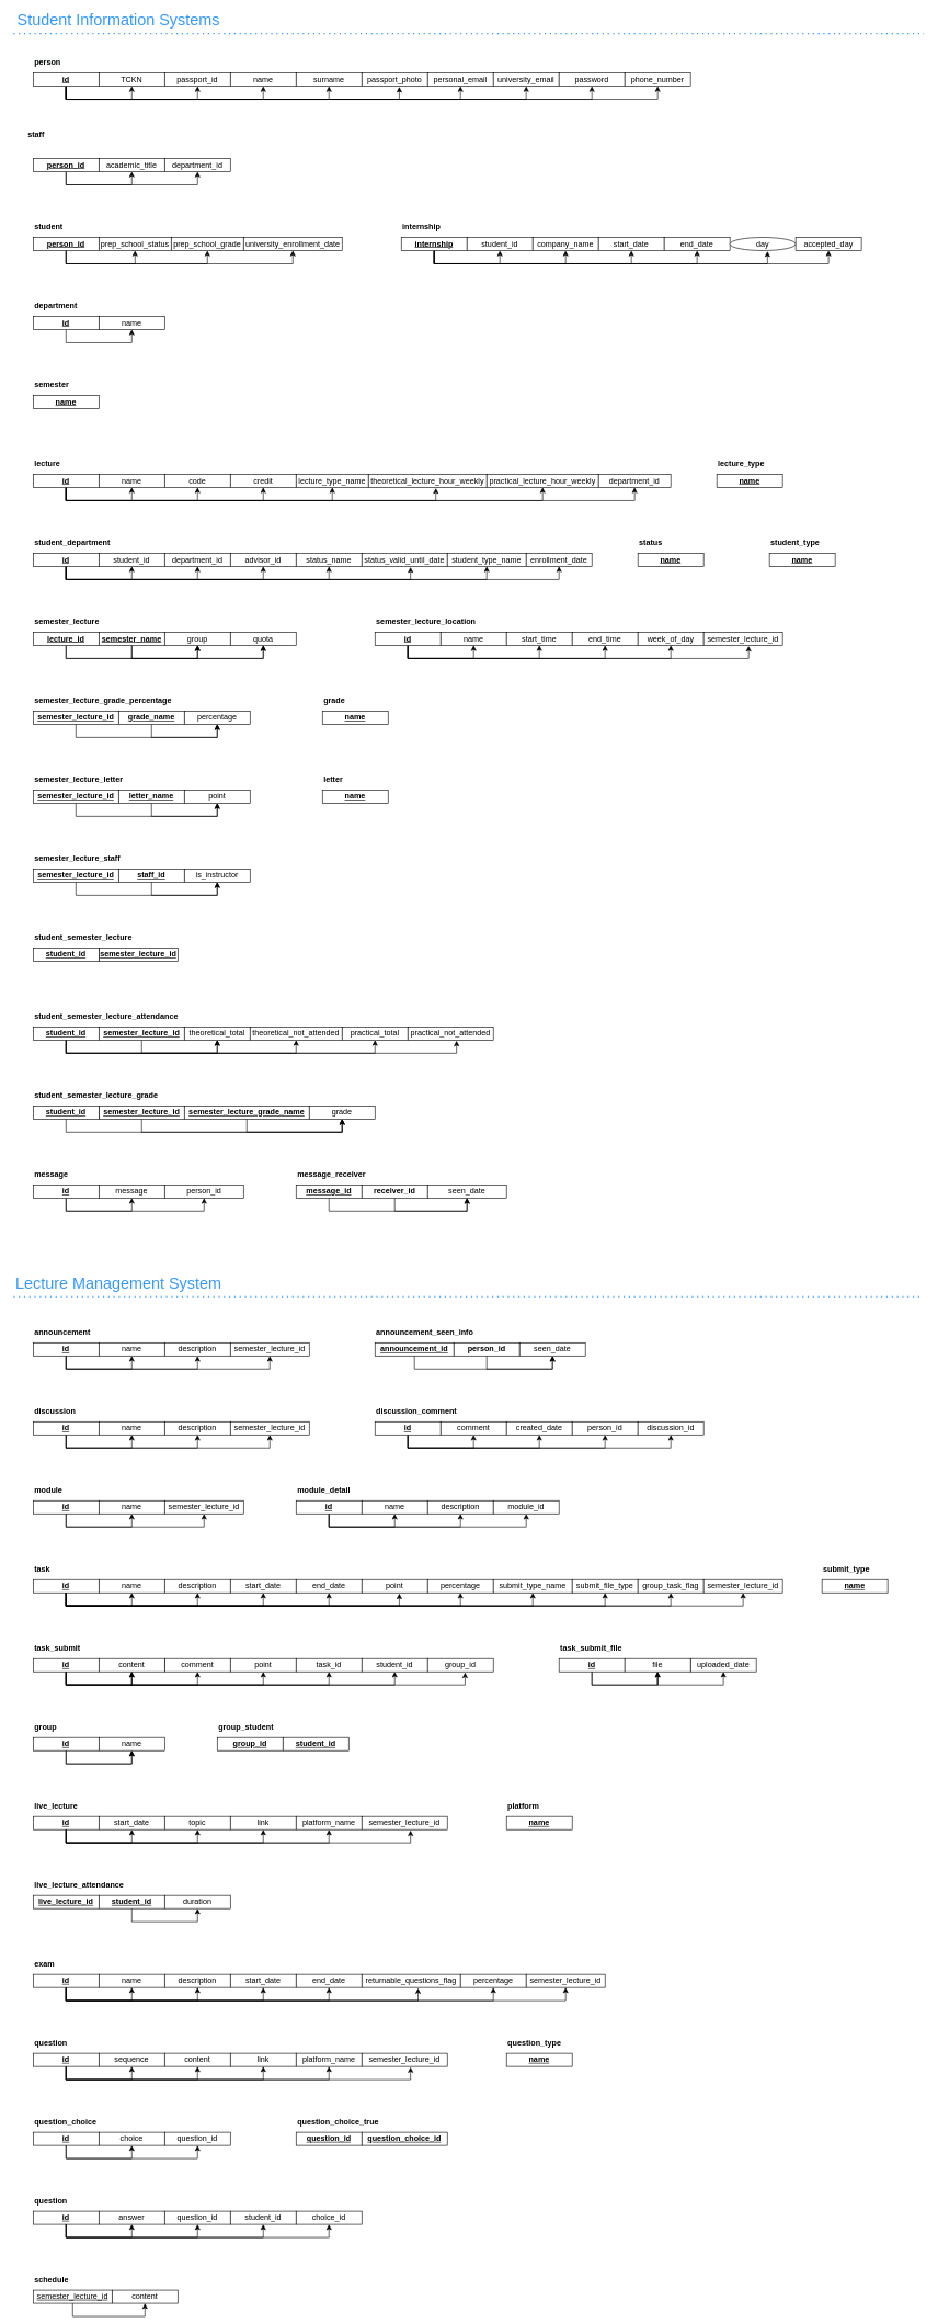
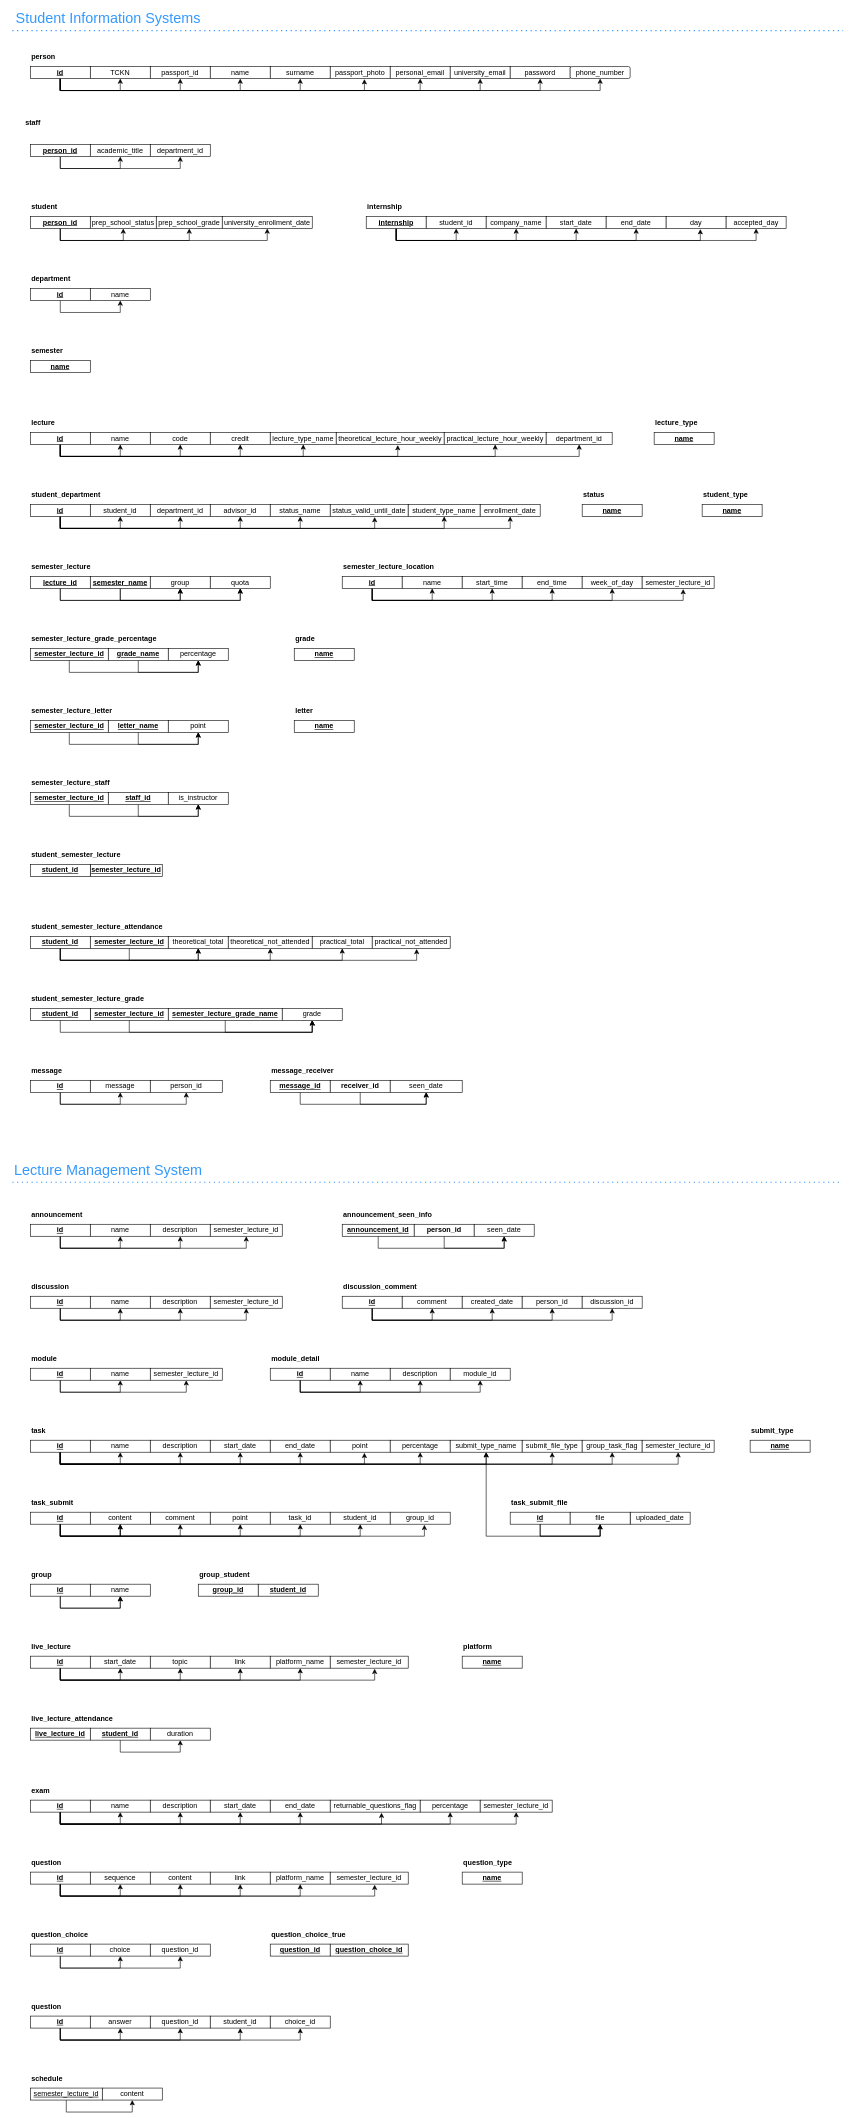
- <mxCell id="21" value="&lt;span style=&quot;text-align: left&quot;&gt;phone_number&lt;/span&gt;" style="whiteSpace=wrap;html=1;align=center;" parent="1" vertex="1"><mxGeometry x="950" y="110" width="100" height="20" as="geometry" /></mxCell>
+ <mxCell id="21" value="&lt;span style=&quot;text-align: left&quot;&gt;phone_number&lt;/span&gt;" style="whiteSpace=wrap;html=1;align=center;rounded=1;" parent="1" vertex="1"><mxGeometry x="950" y="110" width="100" height="20" as="geometry" /></mxCell>
- <mxCell id="110" value="&lt;span style=&quot;text-align: left&quot;&gt;day&lt;/span&gt;" style="ellipse;whiteSpace=wrap;html=1;align=center;" parent="1" vertex="1"><mxGeometry x="1110" y="360" width="100" height="20" as="geometry" /></mxCell>
+ <mxCell id="110" value="&lt;span style=&quot;text-align: left&quot;&gt;day&lt;/span&gt;" style="whiteSpace=wrap;html=1;align=center;" parent="1" vertex="1"><mxGeometry x="1110" y="360" width="100" height="20" as="geometry" /></mxCell>
- <mxCell id="245" style="edgeStyle=orthogonalEdgeStyle;rounded=0;orthogonalLoop=1;jettySize=auto;html=1;exitX=0.5;exitY=1;exitDx=0;exitDy=0;" parent="1" source="250" target="248" edge="1"><mxGeometry relative="1" as="geometry" /></mxCell>
+ <mxCell id="245" style="edgeStyle=orthogonalEdgeStyle;rounded=0;orthogonalLoop=1;jettySize=auto;html=1;exitX=0.5;exitY=1;exitDx=0;exitDy=0;" parent="1" source="250" target="224" edge="1"><mxGeometry relative="1" as="geometry" /></mxCell>
